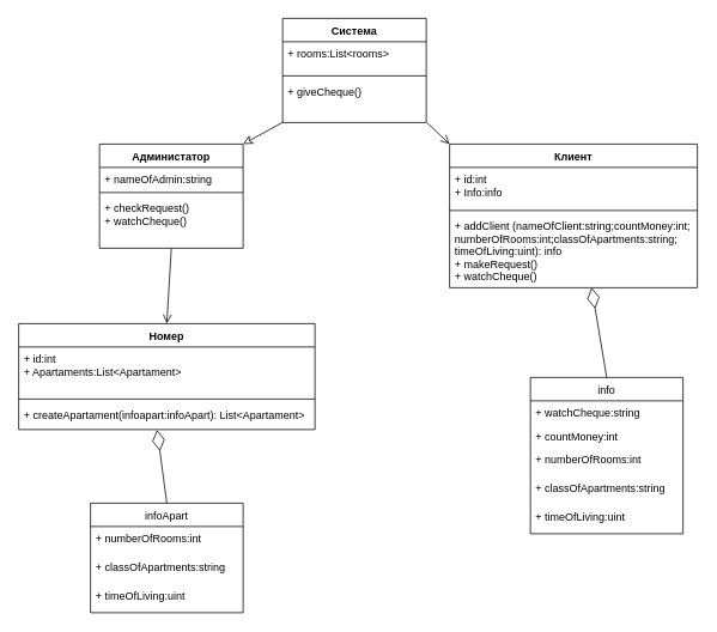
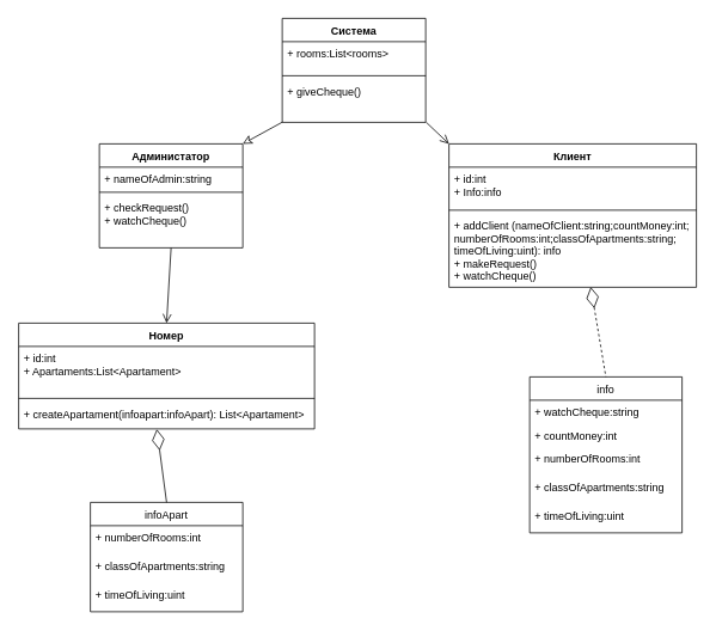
- <mxCell id="30" value="" style="endArrow=none;startArrow=diamondThin;endFill=0;startFill=0;html=1;verticalAlign=bottom;labelBackgroundColor=none;strokeWidth=1;startSize=21;endSize=8;rounded=0;exitX=0.573;exitY=0.997;exitDx=0;exitDy=0;exitPerimeter=0;entryX=0.5;entryY=0;entryDx=0;entryDy=0;" edge="1" parent="1" source="5" target="18"><mxGeometry width="160" relative="1" as="geometry"><mxPoint x="616" y="418.33" as="sourcePoint" /><mxPoint x="776" y="418.33" as="targetPoint" /></mxGeometry></mxCell>
+ <mxCell id="30" value="" style="endArrow=none;startArrow=diamondThin;endFill=0;startFill=0;html=1;verticalAlign=bottom;labelBackgroundColor=none;strokeWidth=1;startSize=21;endSize=8;rounded=0;exitX=0.573;exitY=0.997;exitDx=0;exitDy=0;exitPerimeter=0;entryX=0.5;entryY=0;entryDx=0;entryDy=0;dashed=1;" edge="1" parent="1" source="5" target="18"><mxGeometry width="160" relative="1" as="geometry"><mxPoint x="616" y="418.33" as="sourcePoint" /><mxPoint x="776" y="418.33" as="targetPoint" /></mxGeometry></mxCell>
